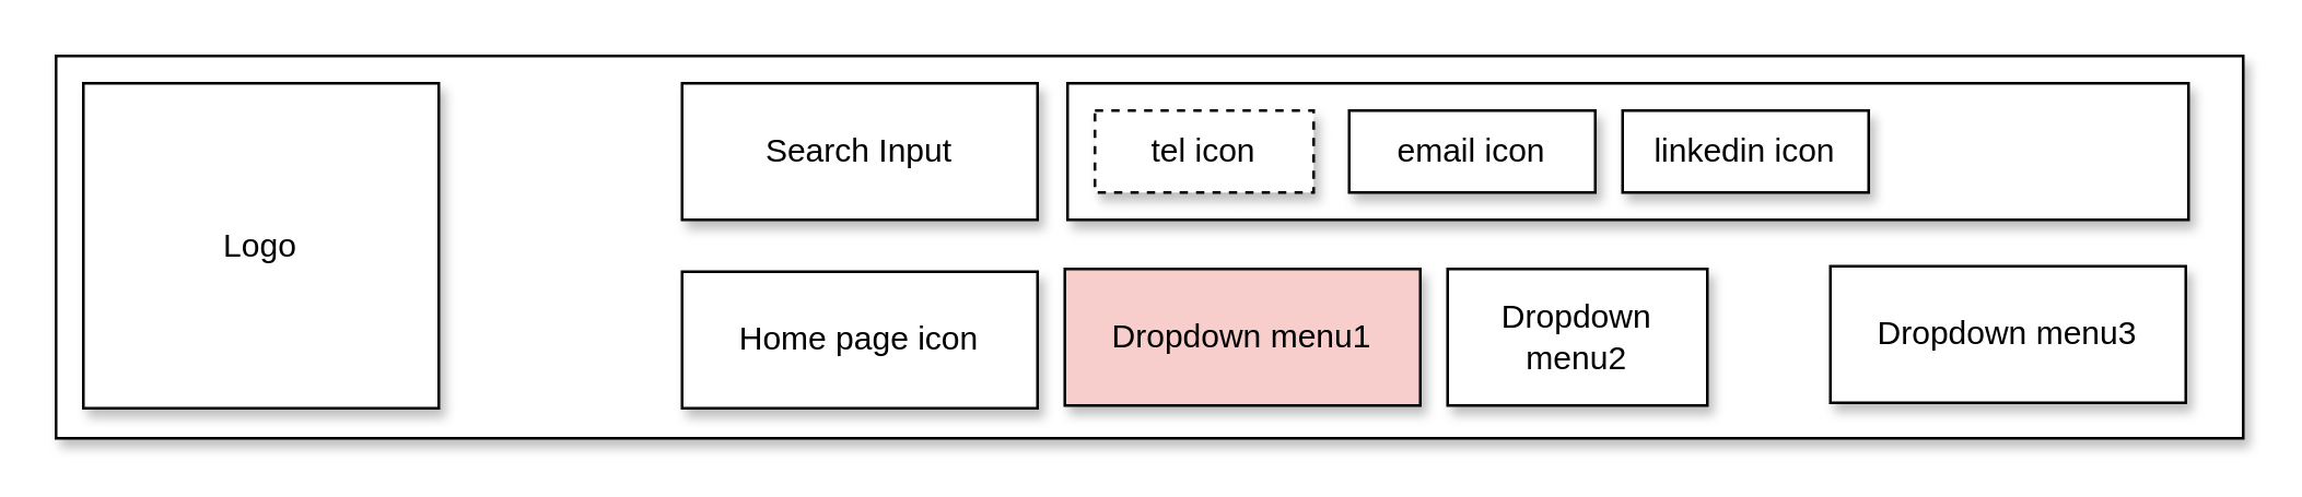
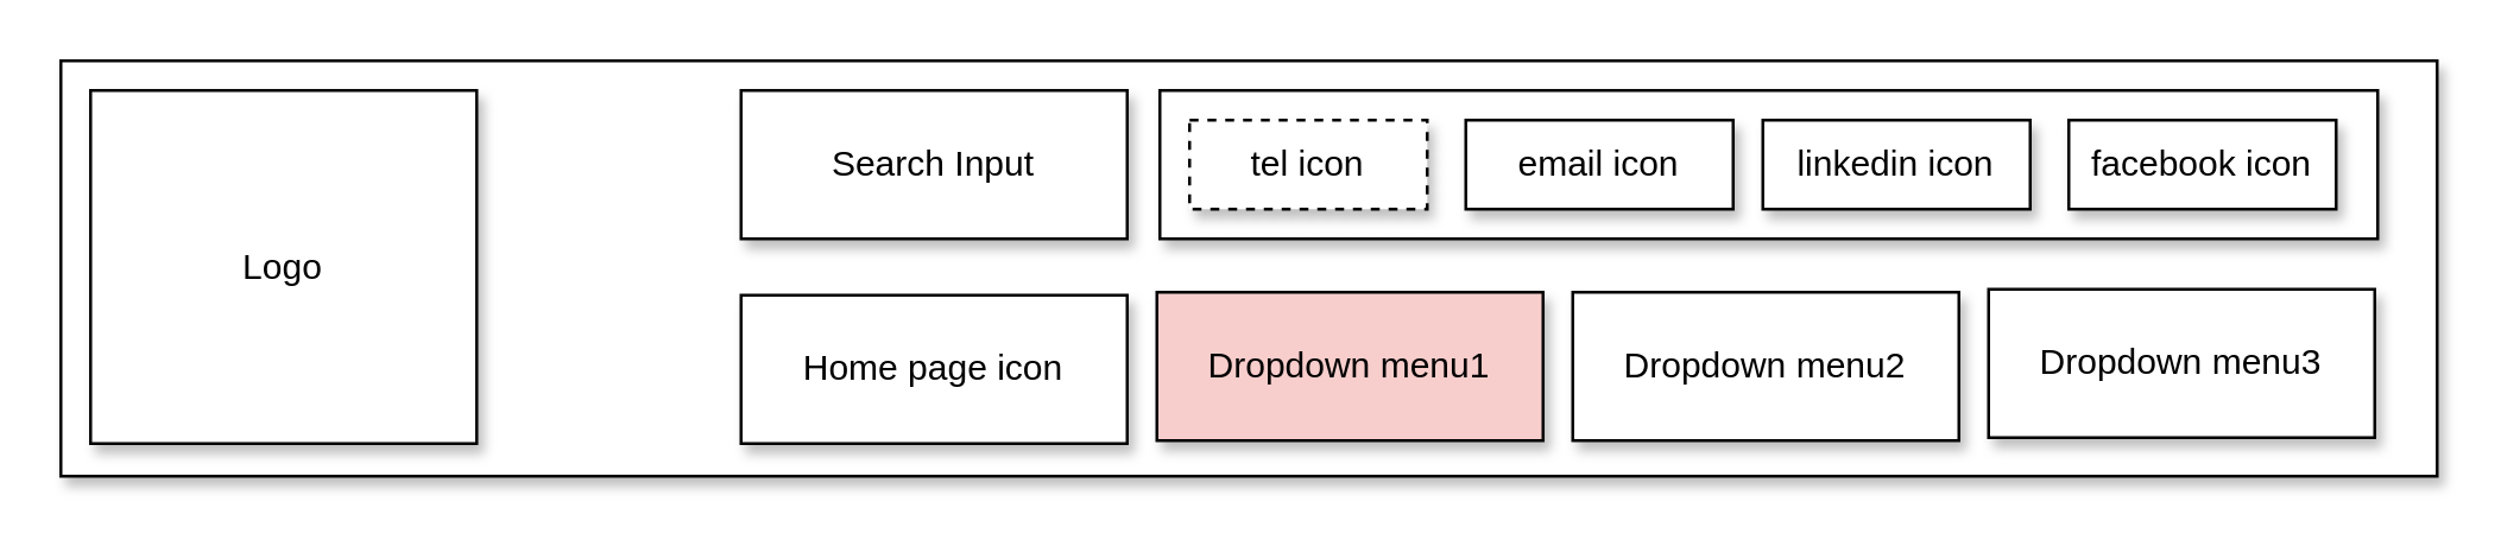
+ <mxCell id="9" value="facebook icon" style="whiteSpace=wrap;html=1;shadow=1;" vertex="1" parent="1"><mxGeometry x="696" y="40" width="90" height="30" as="geometry" /></mxCell>
- <mxCell id="12" value="Dropdown menu2" style="whiteSpace=wrap;html=1;shadow=1;" vertex="1" parent="1"><mxGeometry x="529" y="98" width="95" height="50" as="geometry" /></mxCell>
+ <mxCell id="12" value="Dropdown menu2" style="whiteSpace=wrap;html=1;shadow=1;" vertex="1" parent="1"><mxGeometry x="529" y="98" width="130" height="50" as="geometry" /></mxCell>
